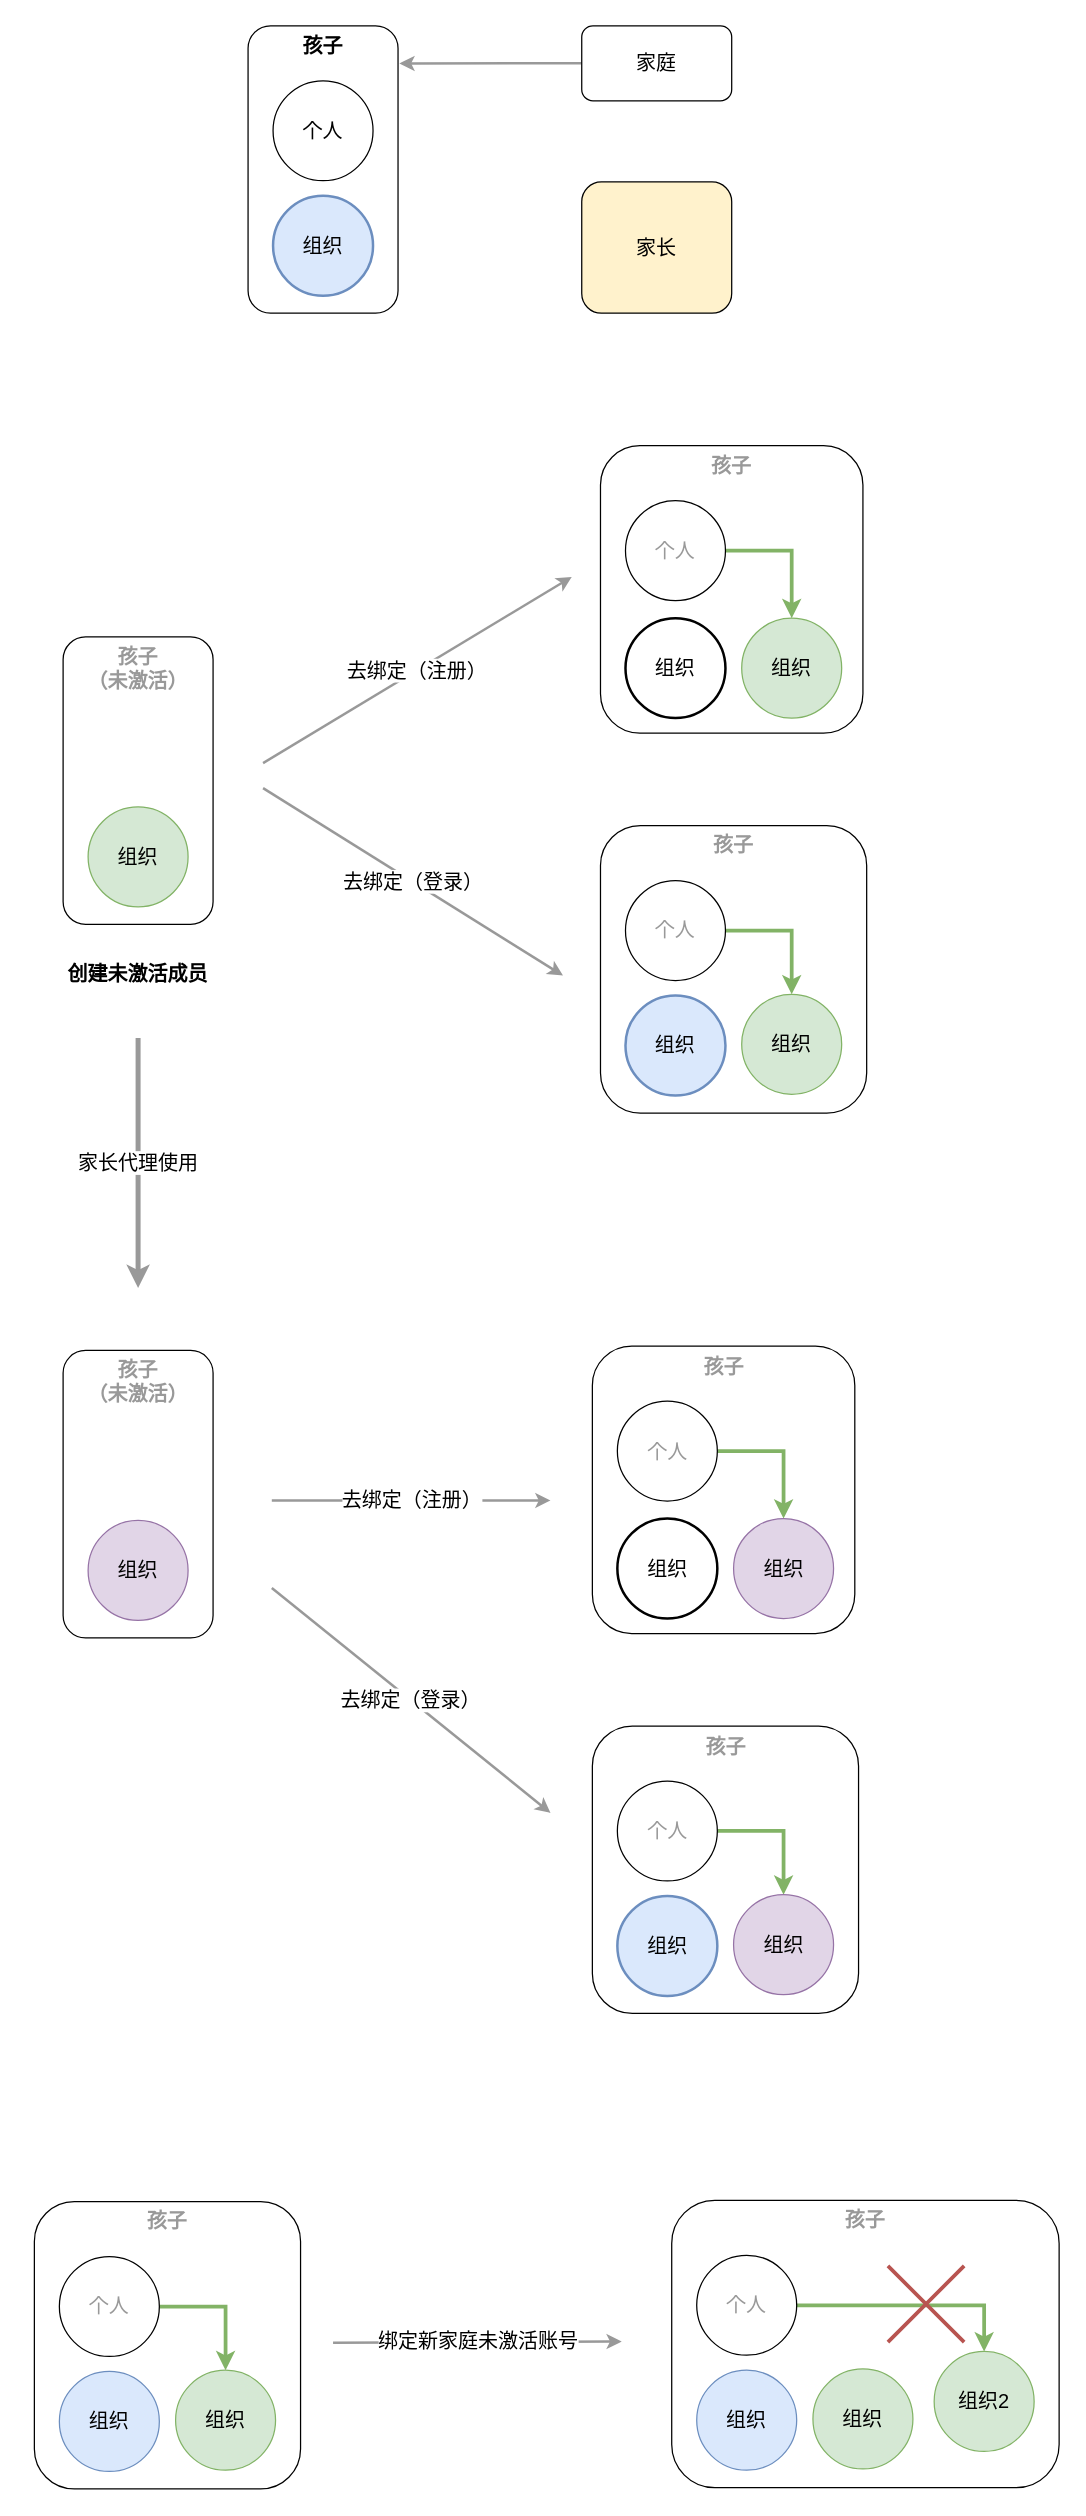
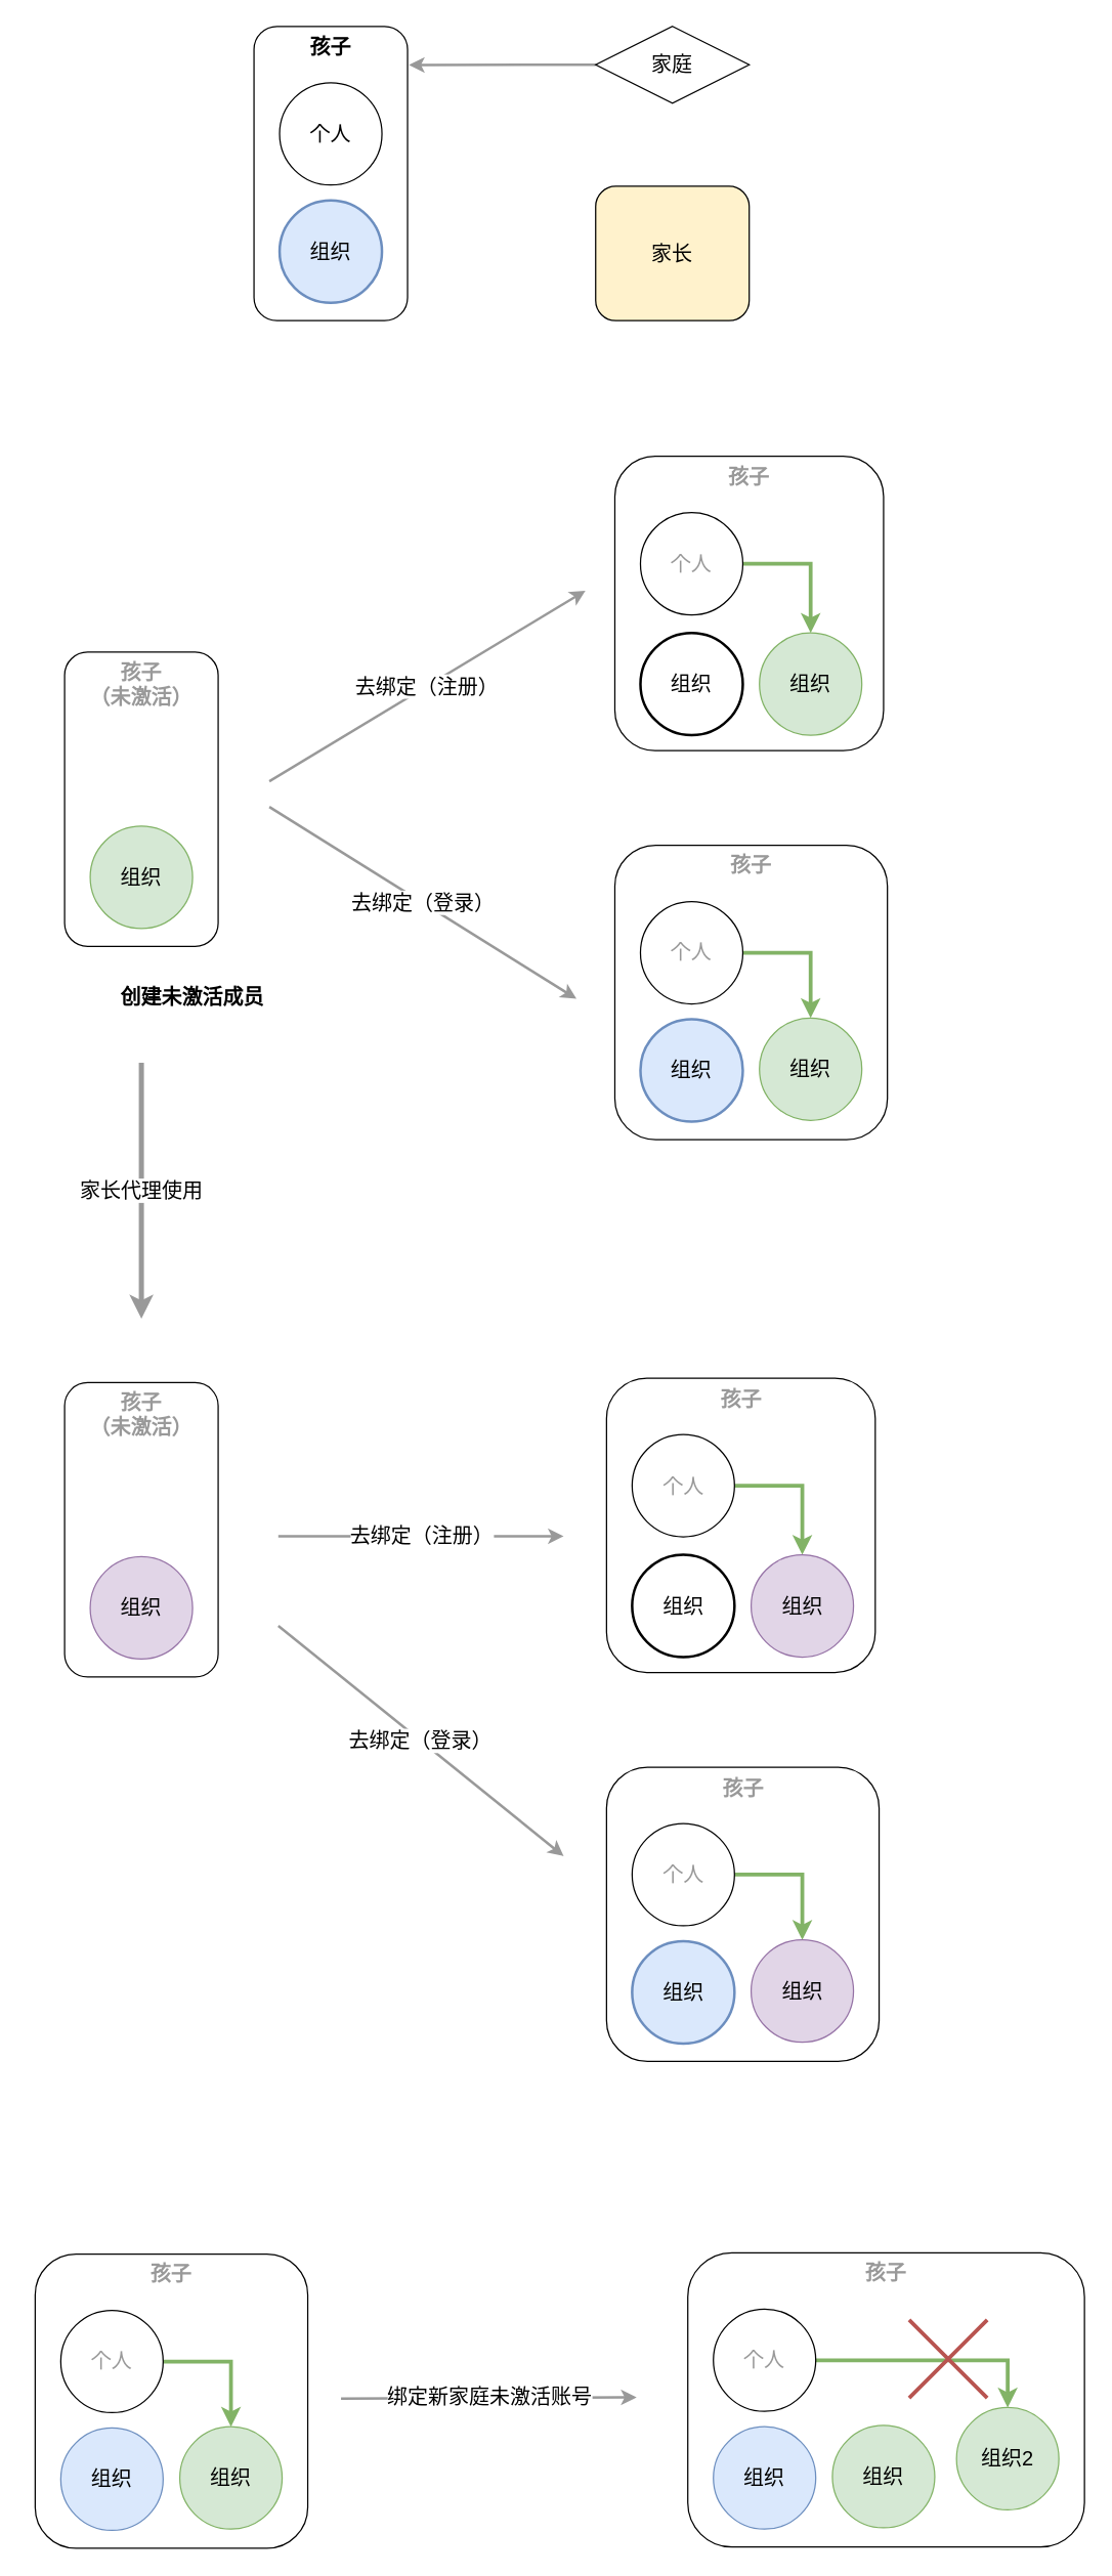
- <mxCell id="11" value="家庭" style="rounded=1;whiteSpace=wrap;html=1;fontSize=16;fontColor=#000000;align=center;" vertex="1" parent="1"><mxGeometry x="465" y="20" width="120" height="60" as="geometry" /></mxCell>
+ <mxCell id="11" value="家庭" style="rhombus;whiteSpace=wrap;html=1;fontSize=16;fontColor=#000000;align=center;" vertex="1" parent="1"><mxGeometry x="465" y="20" width="120" height="60" as="geometry" /></mxCell>
- <mxCell id="7" value="创建未激活成员" style="text;html=1;strokeColor=none;fillColor=none;align=center;verticalAlign=middle;whiteSpace=wrap;rounded=0;fontSize=16;fontColor=#000000;fontStyle=1" vertex="1" parent="1"><mxGeometry x="20" y="769" width="180" height="20" as="geometry" /></mxCell>
+ <mxCell id="7" value="创建未激活成员" style="text;html=1;strokeColor=none;fillColor=none;align=center;verticalAlign=middle;whiteSpace=wrap;rounded=0;fontSize=16;fontColor=#000000;fontStyle=1" vertex="1" parent="1"><mxGeometry x="60" y="769" width="180" height="20" as="geometry" /></mxCell>
